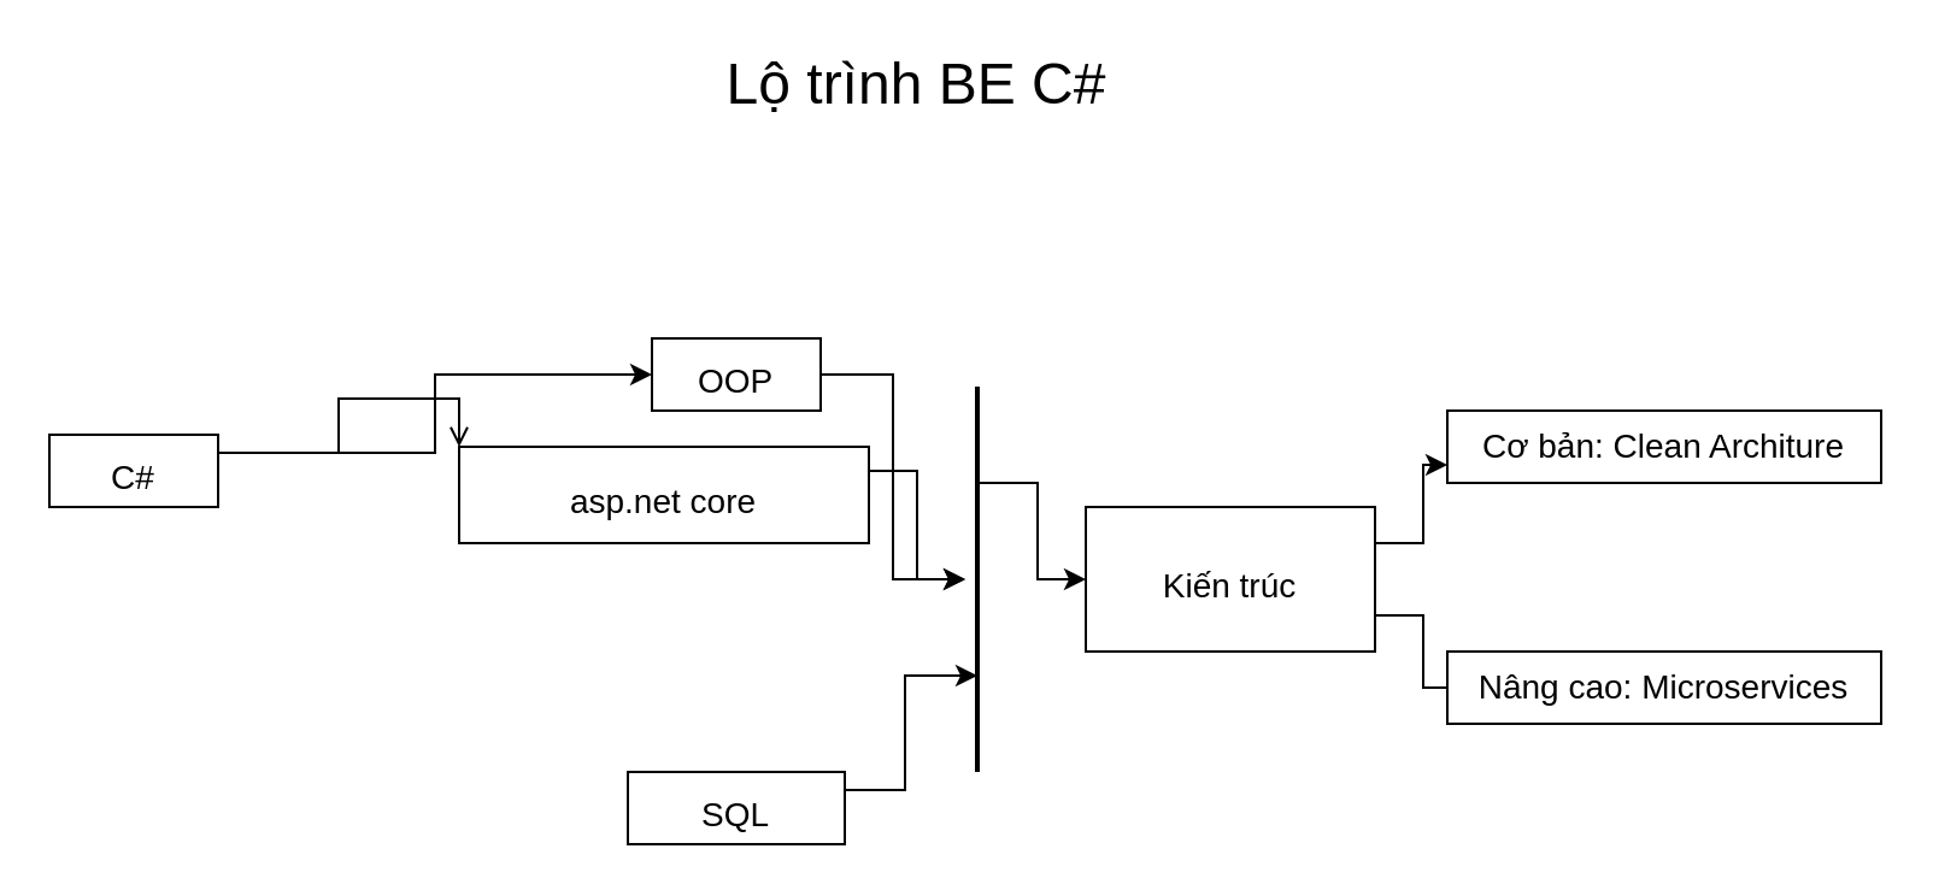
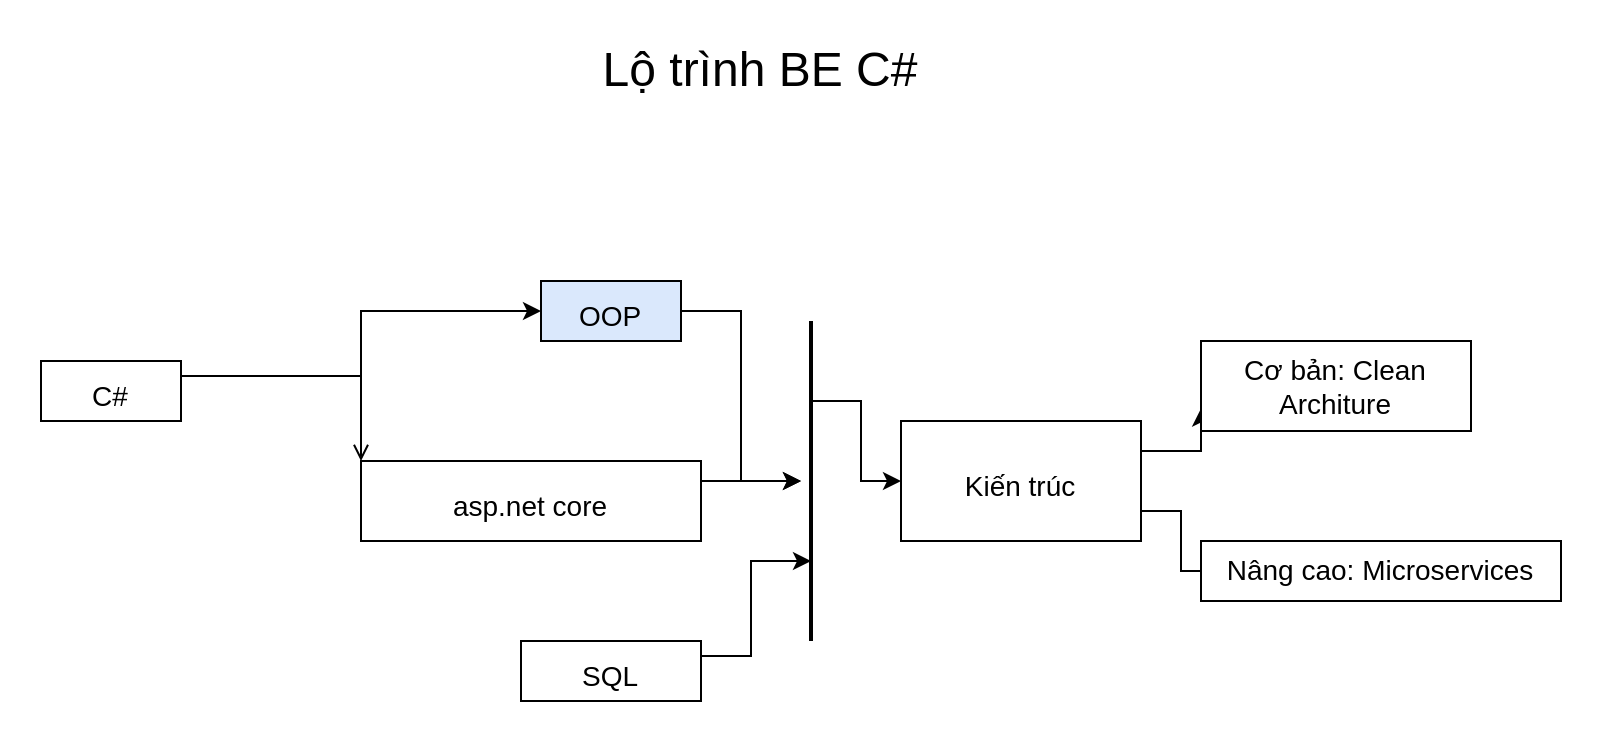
- <mxCell id="7" value="&lt;font style=&quot;font-size: 14px;&quot;&gt;OOP&lt;/font&gt;" style="rounded=0;whiteSpace=wrap;html=1;fontSize=24;" vertex="1" parent="1"><mxGeometry x="270" y="140" width="70" height="30" as="geometry" /></mxCell>
+ <mxCell id="7" value="&lt;font style=&quot;font-size: 14px;&quot;&gt;OOP&lt;/font&gt;" style="rounded=0;whiteSpace=wrap;html=1;fontSize=24;fillColor=#dae8fc;" vertex="1" parent="1"><mxGeometry x="270" y="140" width="70" height="30" as="geometry" /></mxCell>
- <mxCell id="17" value="Cơ bản: Clean Architure&lt;br&gt;" style="rounded=0;whiteSpace=wrap;html=1;fontSize=14;" vertex="1" parent="1"><mxGeometry x="600" y="170" width="180" height="30" as="geometry" /></mxCell>
+ <mxCell id="17" value="Cơ bản: Clean Architure&lt;br&gt;" style="rounded=0;whiteSpace=wrap;html=1;fontSize=14;" vertex="1" parent="1"><mxGeometry x="600" y="170" width="135" height="45" as="geometry" /></mxCell>
- <mxCell id="9" value="&lt;font style=&quot;font-size: 14px;&quot;&gt;asp.net core&lt;/font&gt;" style="rounded=0;whiteSpace=wrap;html=1;fontSize=24;" vertex="1" parent="1"><mxGeometry x="190" y="185" width="170" height="40" as="geometry" /></mxCell>
+ <mxCell id="9" value="&lt;font style=&quot;font-size: 14px;&quot;&gt;asp.net core&lt;/font&gt;" style="rounded=0;whiteSpace=wrap;html=1;fontSize=24;" vertex="1" parent="1"><mxGeometry x="180" y="230" width="170" height="40" as="geometry" /></mxCell>
